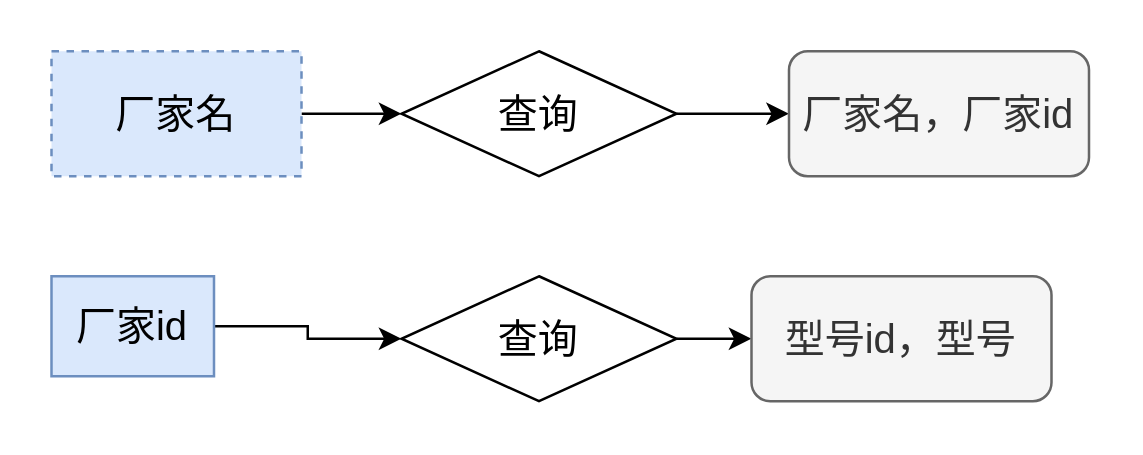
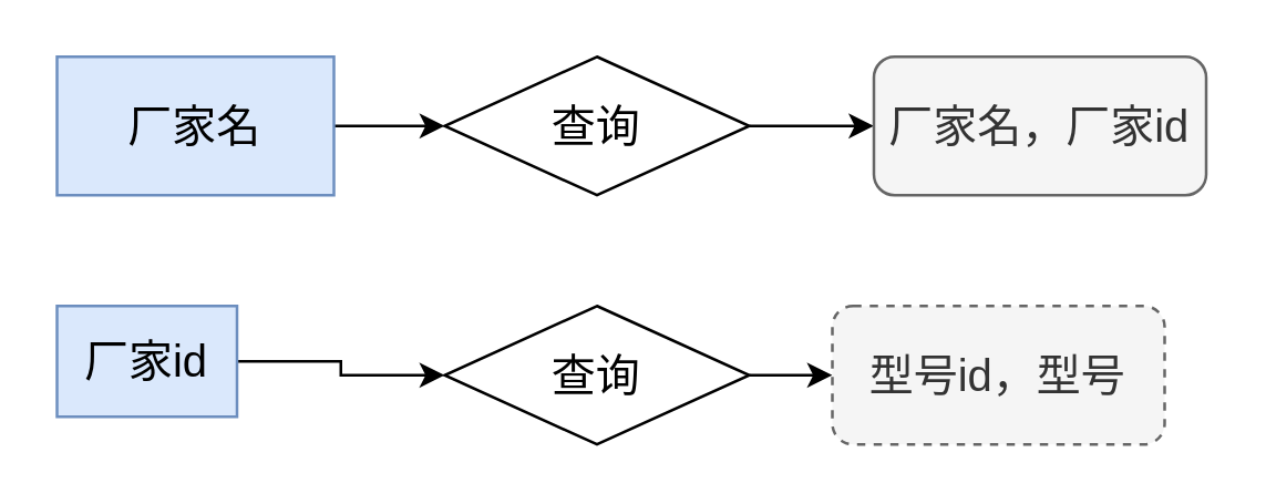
- <mxCell id="3" value="&lt;font style=&quot;font-size: 16px;&quot;&gt;厂家名&lt;/font&gt;" style="rounded=0;whiteSpace=wrap;html=1;fillColor=#dae8fc;strokeColor=#6c8ebf;dashed=1;" vertex="1" parent="1"><mxGeometry x="20" y="20" width="100" height="50" as="geometry" /></mxCell>
+ <mxCell id="3" value="&lt;font style=&quot;font-size: 16px;&quot;&gt;厂家名&lt;/font&gt;" style="rounded=0;whiteSpace=wrap;html=1;fillColor=#dae8fc;strokeColor=#6c8ebf;" vertex="1" parent="1"><mxGeometry x="20" y="20" width="100" height="50" as="geometry" /></mxCell>
- <mxCell id="11" value="型号id，型号" style="rounded=1;whiteSpace=wrap;html=1;fontSize=16;fillColor=#f5f5f5;fontColor=#333333;strokeColor=#666666;" vertex="1" parent="1"><mxGeometry x="300" y="110" width="120" height="50" as="geometry" /></mxCell>
+ <mxCell id="11" value="型号id，型号" style="rounded=1;whiteSpace=wrap;html=1;fontSize=16;fillColor=#f5f5f5;fontColor=#333333;strokeColor=#666666;dashed=1;" vertex="1" parent="1"><mxGeometry x="300" y="110" width="120" height="50" as="geometry" /></mxCell>
